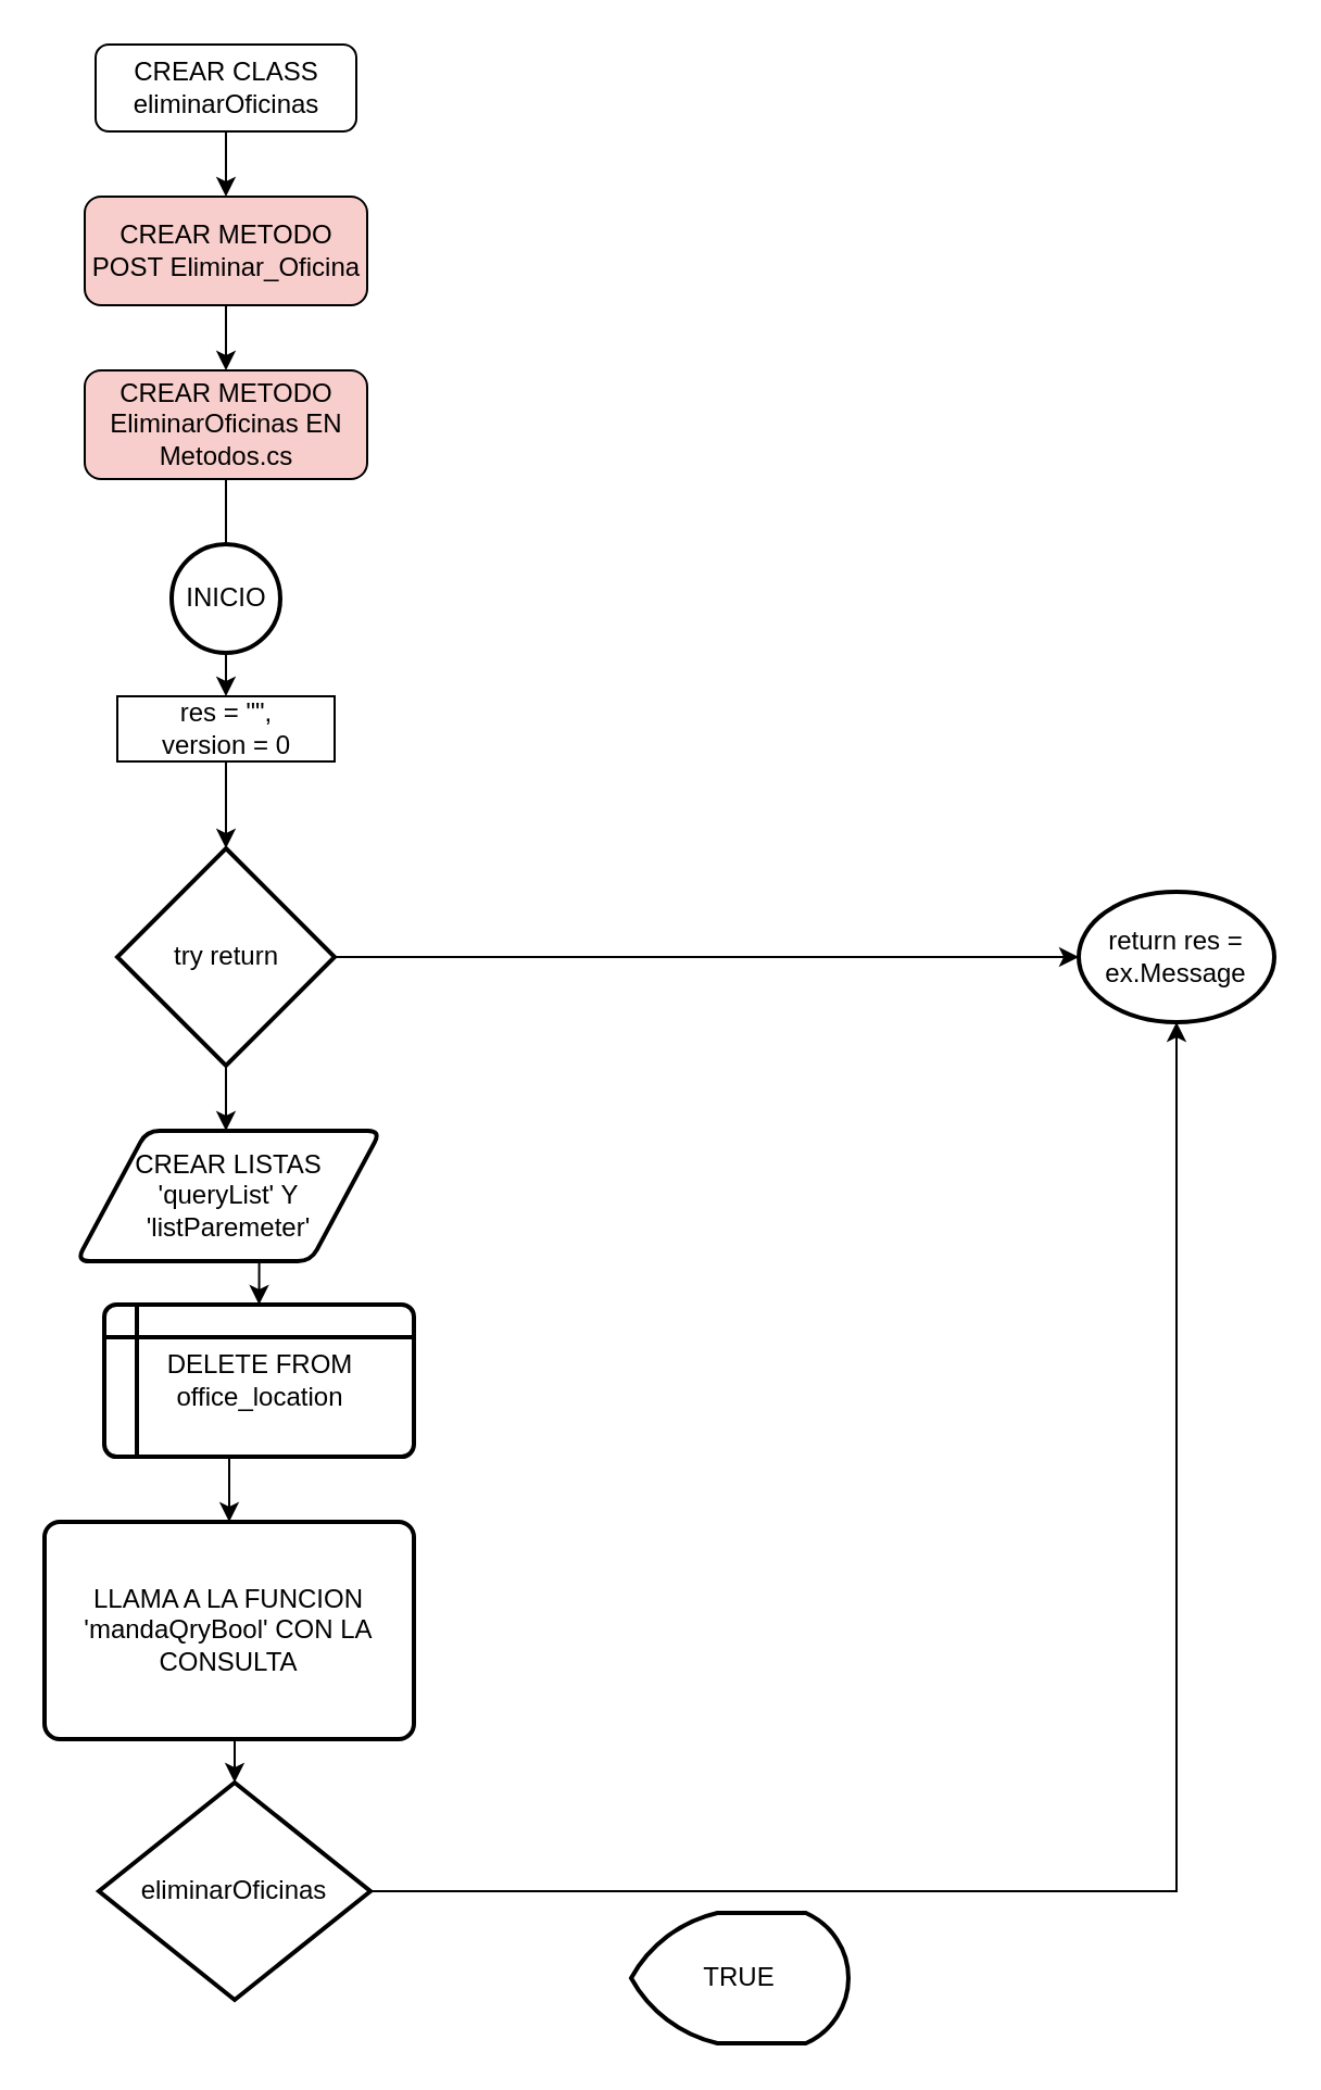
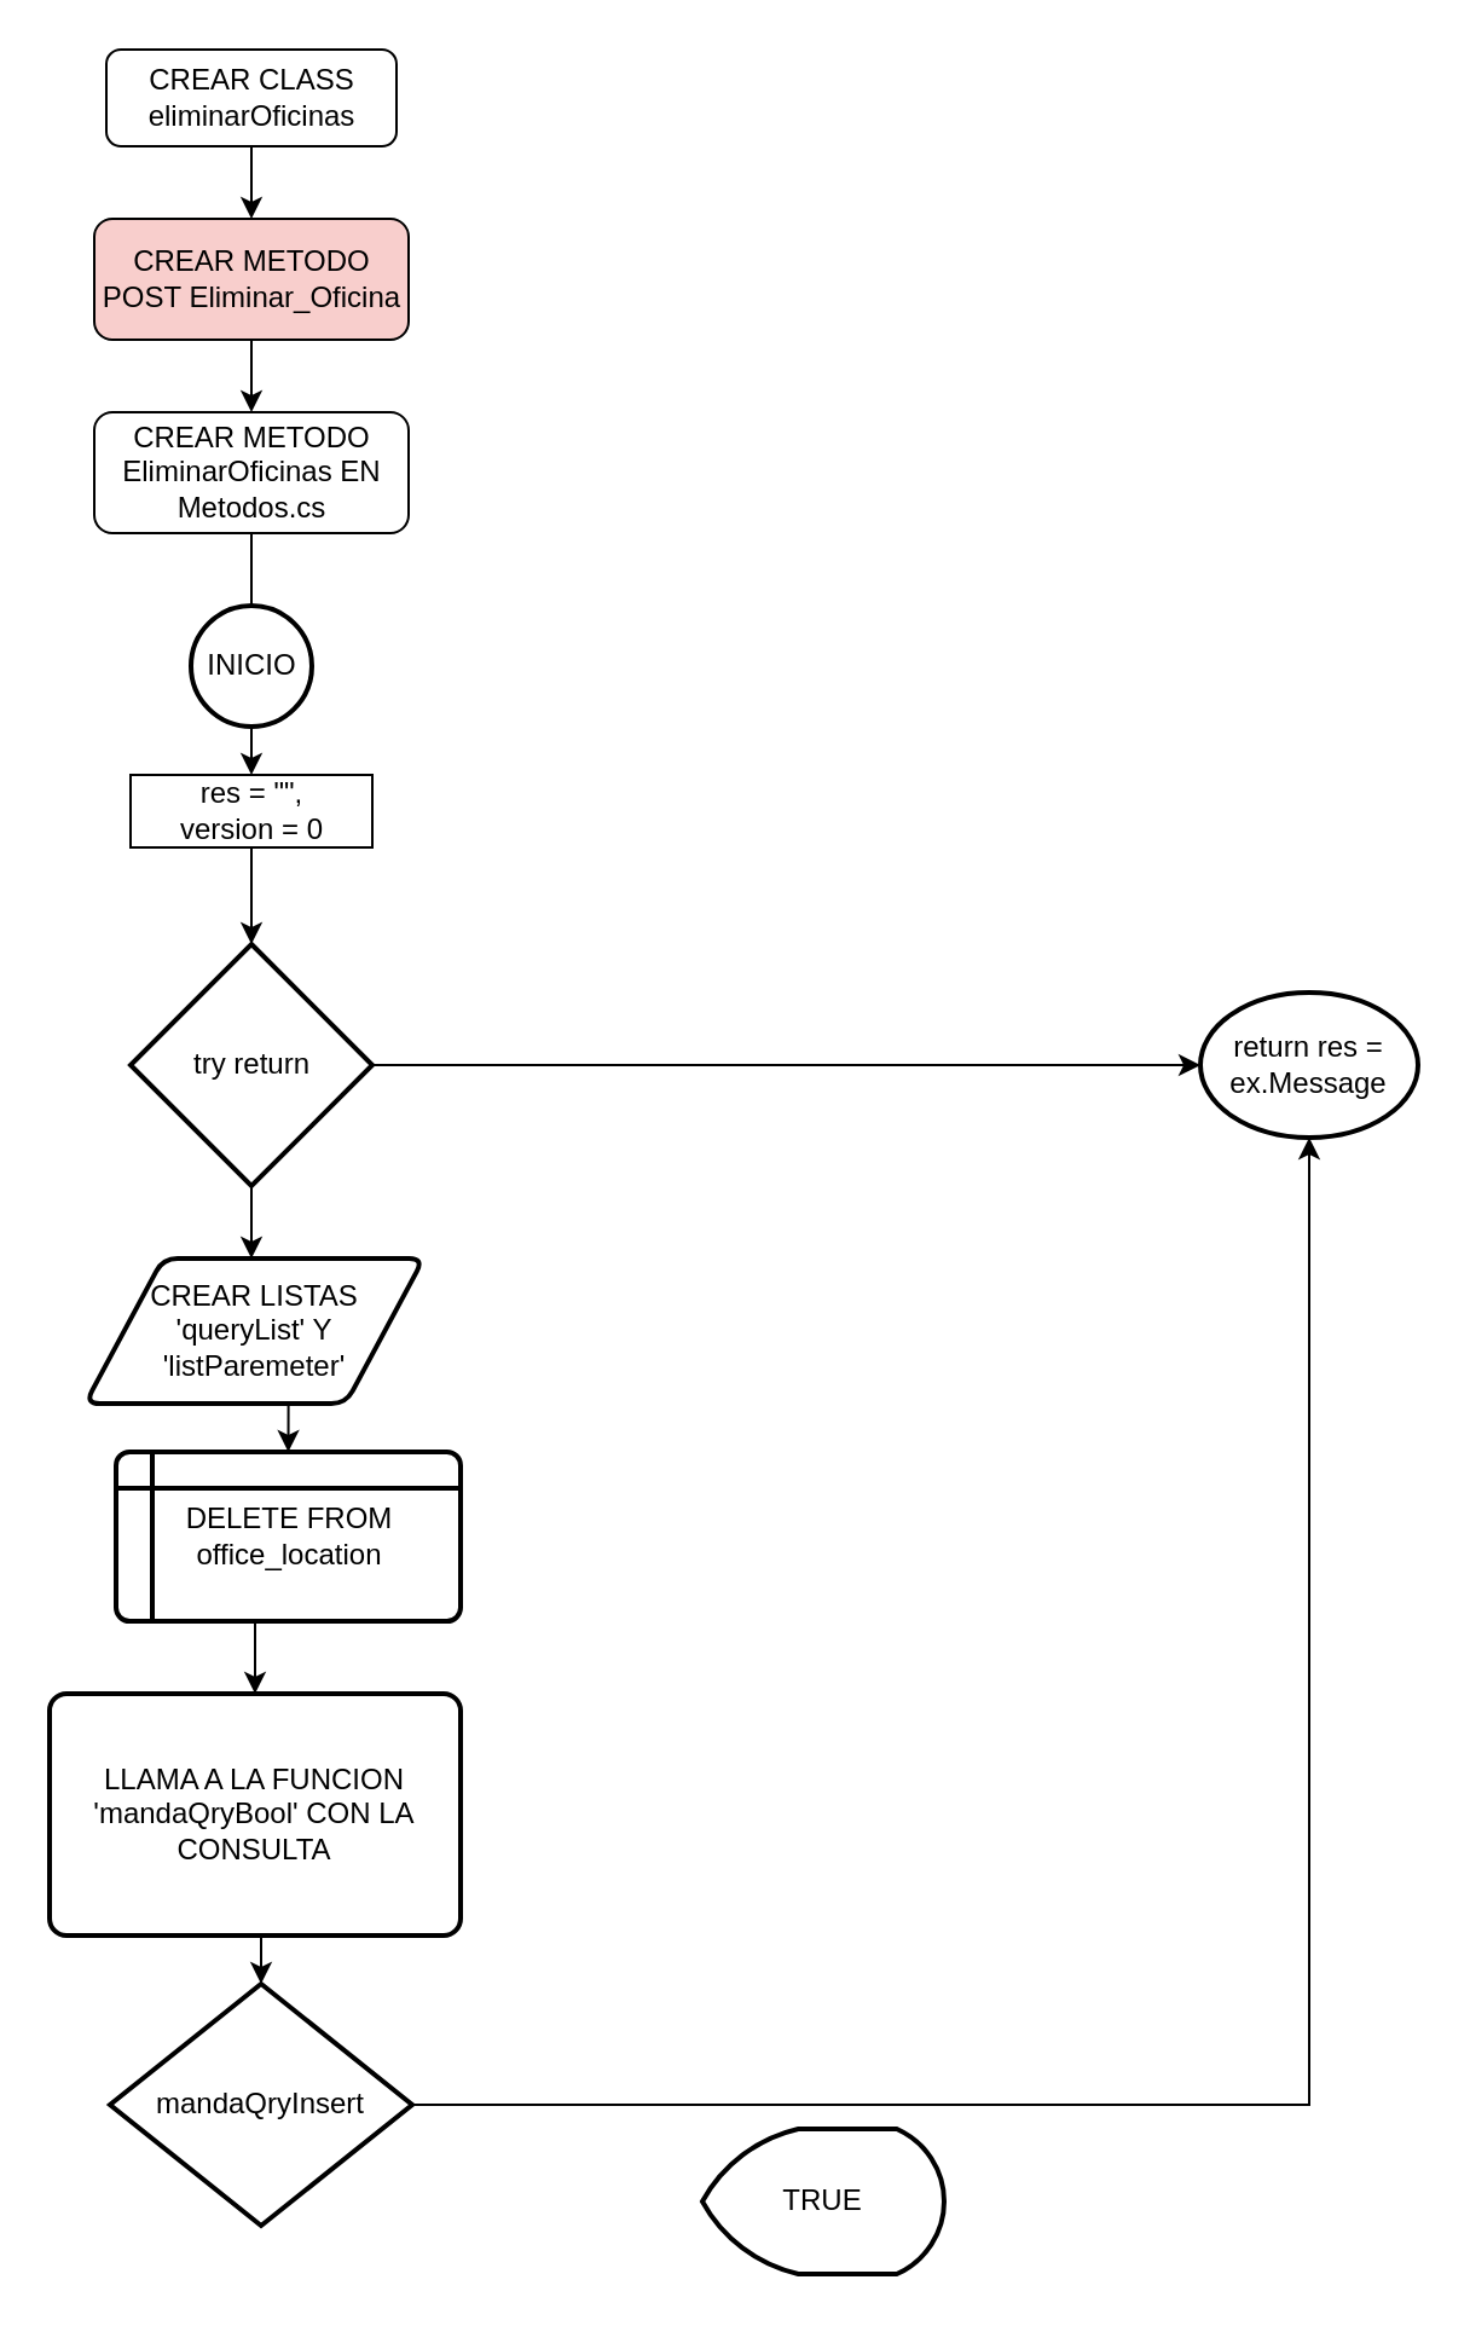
- <mxCell id="7" value="CREAR METODO EliminarOficinas EN Metodos.cs" style="rounded=1;whiteSpace=wrap;html=1;fillColor=#f8cecc;" vertex="1" parent="1"><mxGeometry x="38.5" y="170" width="130" height="50" as="geometry" /></mxCell>
+ <mxCell id="7" value="CREAR METODO EliminarOficinas EN Metodos.cs" style="rounded=1;whiteSpace=wrap;html=1;" vertex="1" parent="1"><mxGeometry x="38.5" y="170" width="130" height="50" as="geometry" /></mxCell>
- <mxCell id="19" value="eliminarOficinas" style="strokeWidth=2;html=1;shape=mxgraph.flowchart.decision;whiteSpace=wrap;" vertex="1" parent="1"><mxGeometry x="45" y="820" width="125" height="100" as="geometry" /></mxCell>
+ <mxCell id="19" value="mandaQryInsert" style="strokeWidth=2;html=1;shape=mxgraph.flowchart.decision;whiteSpace=wrap;" vertex="1" parent="1"><mxGeometry x="45" y="820" width="125" height="100" as="geometry" /></mxCell>
